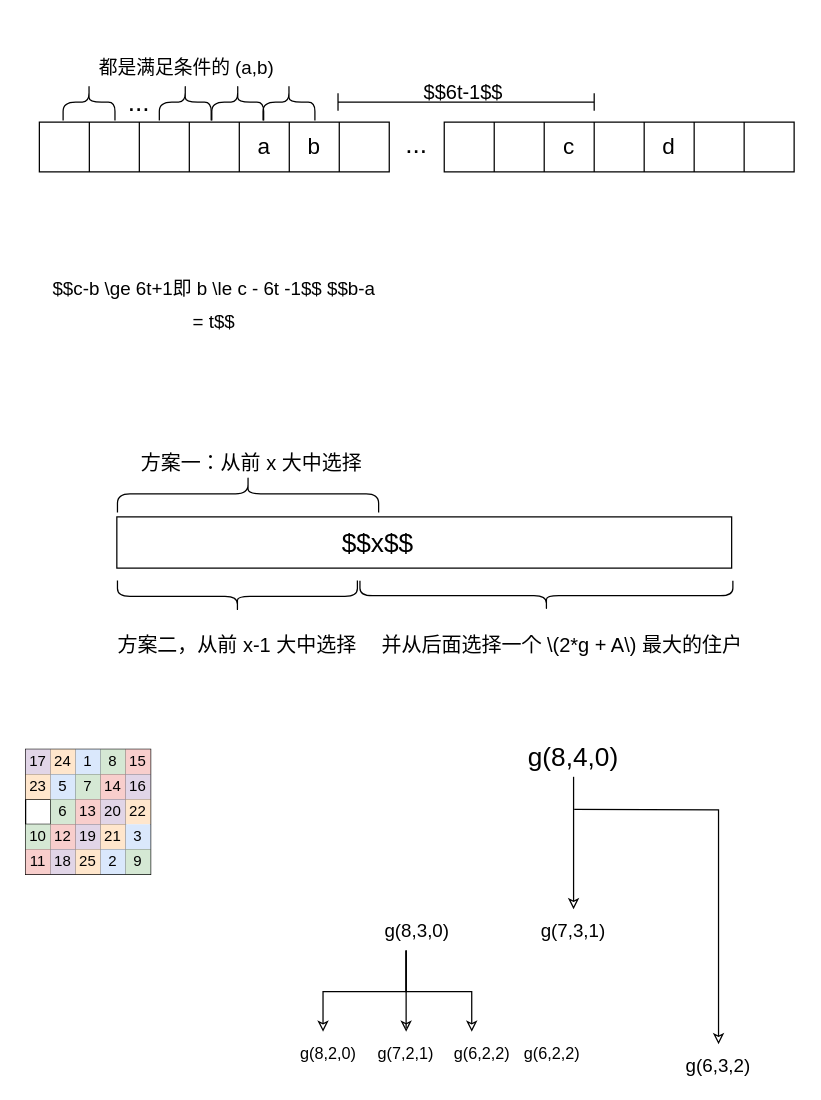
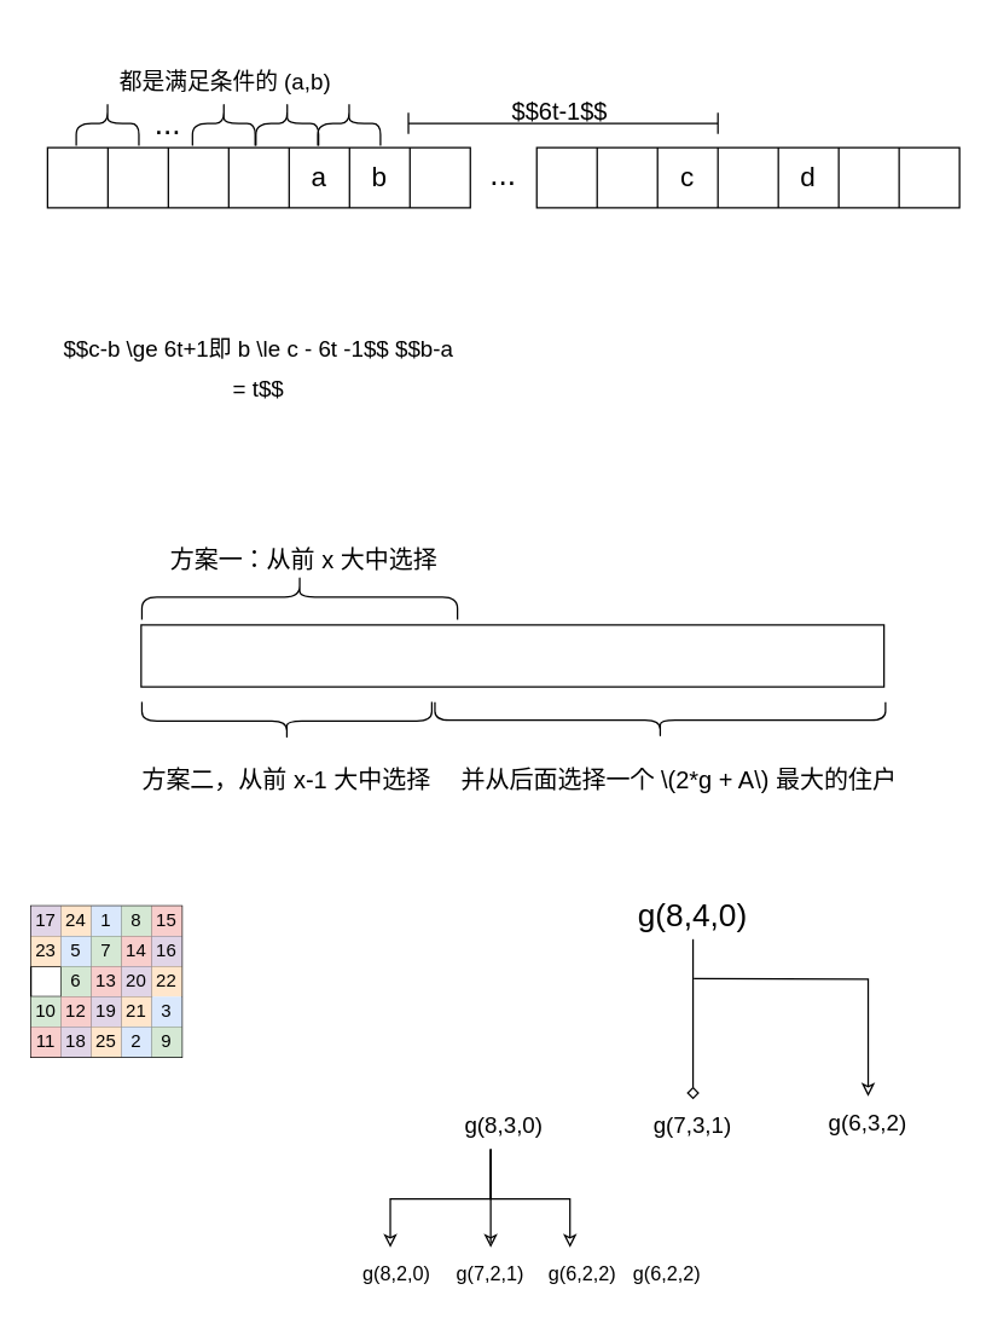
- <mxCell id="31" value="$$x$$" style="text;html=1;strokeColor=none;fillColor=none;align=center;verticalAlign=middle;whiteSpace=wrap;rounded=0;fontSize=21;" vertex="1" parent="1"><mxGeometry x="282" y="423.5" width="40" height="20" as="geometry" /></mxCell>
- <mxCell id="68" value="" style="edgeStyle=orthogonalEdgeStyle;rounded=0;orthogonalLoop=1;jettySize=auto;html=1;fontSize=21;endArrow=classic;endFill=0;strokeWidth=1;" edge="1" parent="1" source="70" target="75"><mxGeometry relative="1" as="geometry" /></mxCell>
+ <mxCell id="68" value="" style="edgeStyle=orthogonalEdgeStyle;rounded=0;orthogonalLoop=1;jettySize=auto;html=1;fontSize=21;endArrow=diamond;endFill=0;strokeWidth=1;" edge="1" parent="1" source="70" target="75"><mxGeometry relative="1" as="geometry" /></mxCell>
- <mxCell id="76" value="g(6,3,2)" style="text;html=1;strokeColor=none;fillColor=none;align=center;verticalAlign=middle;whiteSpace=wrap;rounded=0;fontSize=15;" vertex="1" parent="1"><mxGeometry x="525" y="835" width="99" height="33" as="geometry" /></mxCell>
+ <mxCell id="76" value="g(6,3,2)" style="text;html=1;strokeColor=none;fillColor=none;align=center;verticalAlign=middle;whiteSpace=wrap;rounded=0;fontSize=15;" vertex="1" parent="1"><mxGeometry x="525" y="725" width="99" height="33" as="geometry" /></mxCell>
